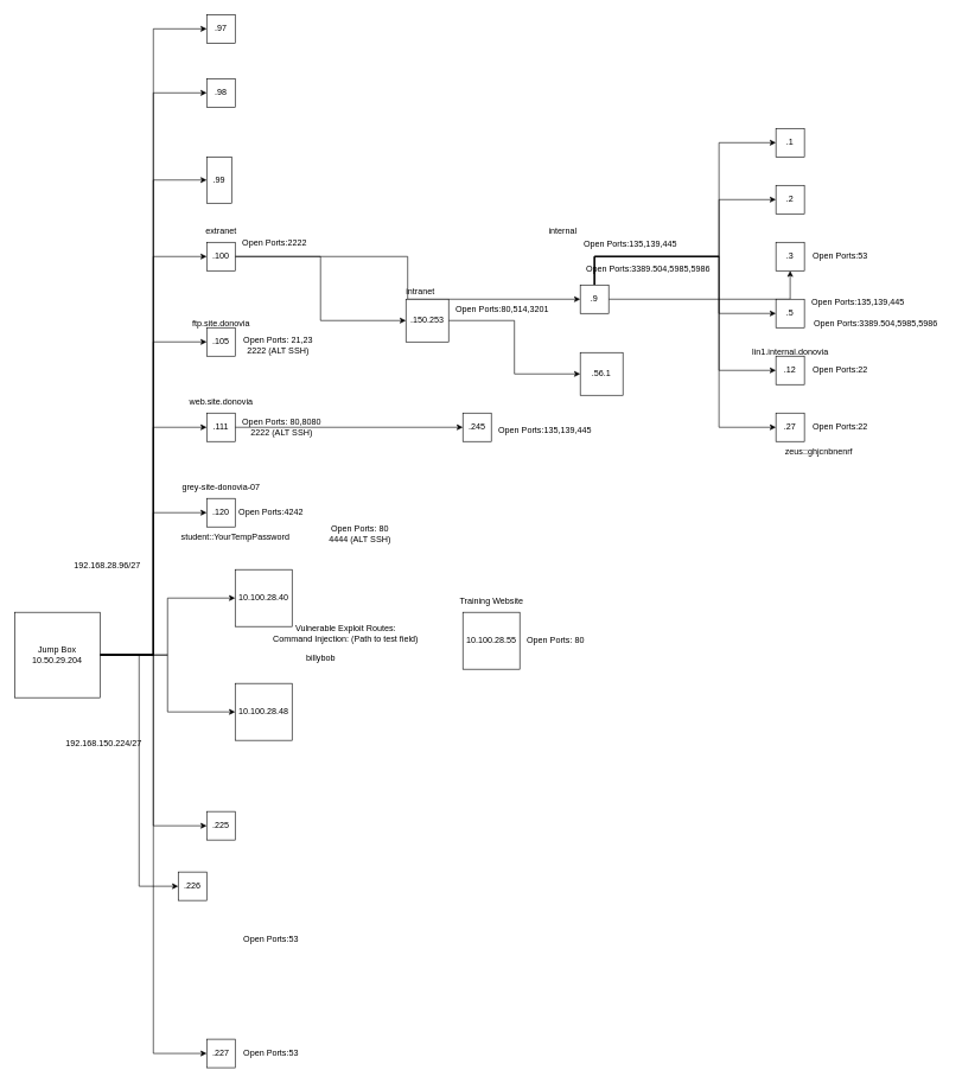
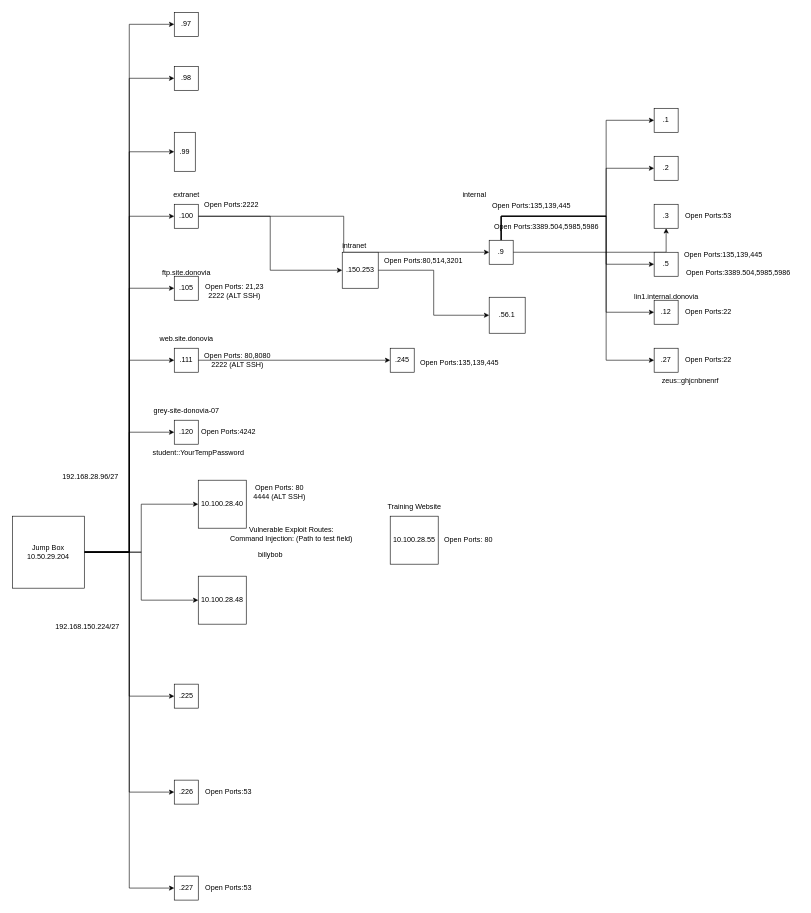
- <mxCell id="37" value="&lt;div&gt;Open Ports: 80&lt;/div&gt;4444 (ALT SSH)" style="text;html=1;align=center;verticalAlign=middle;resizable=0;points=[];autosize=1;strokeColor=none;fillColor=none;" parent="1" vertex="1"><mxGeometry x="450" y="730" width="110" height="40" as="geometry" /></mxCell>
+ <mxCell id="37" value="&lt;div&gt;Open Ports: 80&lt;/div&gt;4444 (ALT SSH)" style="text;html=1;align=center;verticalAlign=middle;resizable=0;points=[];autosize=1;strokeColor=none;fillColor=none;" parent="1" vertex="1"><mxGeometry x="410" y="800" width="110" height="40" as="geometry" /></mxCell>
- <mxCell id="28" value=".226" style="whiteSpace=wrap;html=1;aspect=fixed;" parent="1" vertex="1"><mxGeometry x="250" y="1225" width="40" height="40" as="geometry" /></mxCell>
+ <mxCell id="28" value=".226" style="whiteSpace=wrap;html=1;aspect=fixed;" parent="1" vertex="1"><mxGeometry x="290" y="1300" width="40" height="40" as="geometry" /></mxCell>
